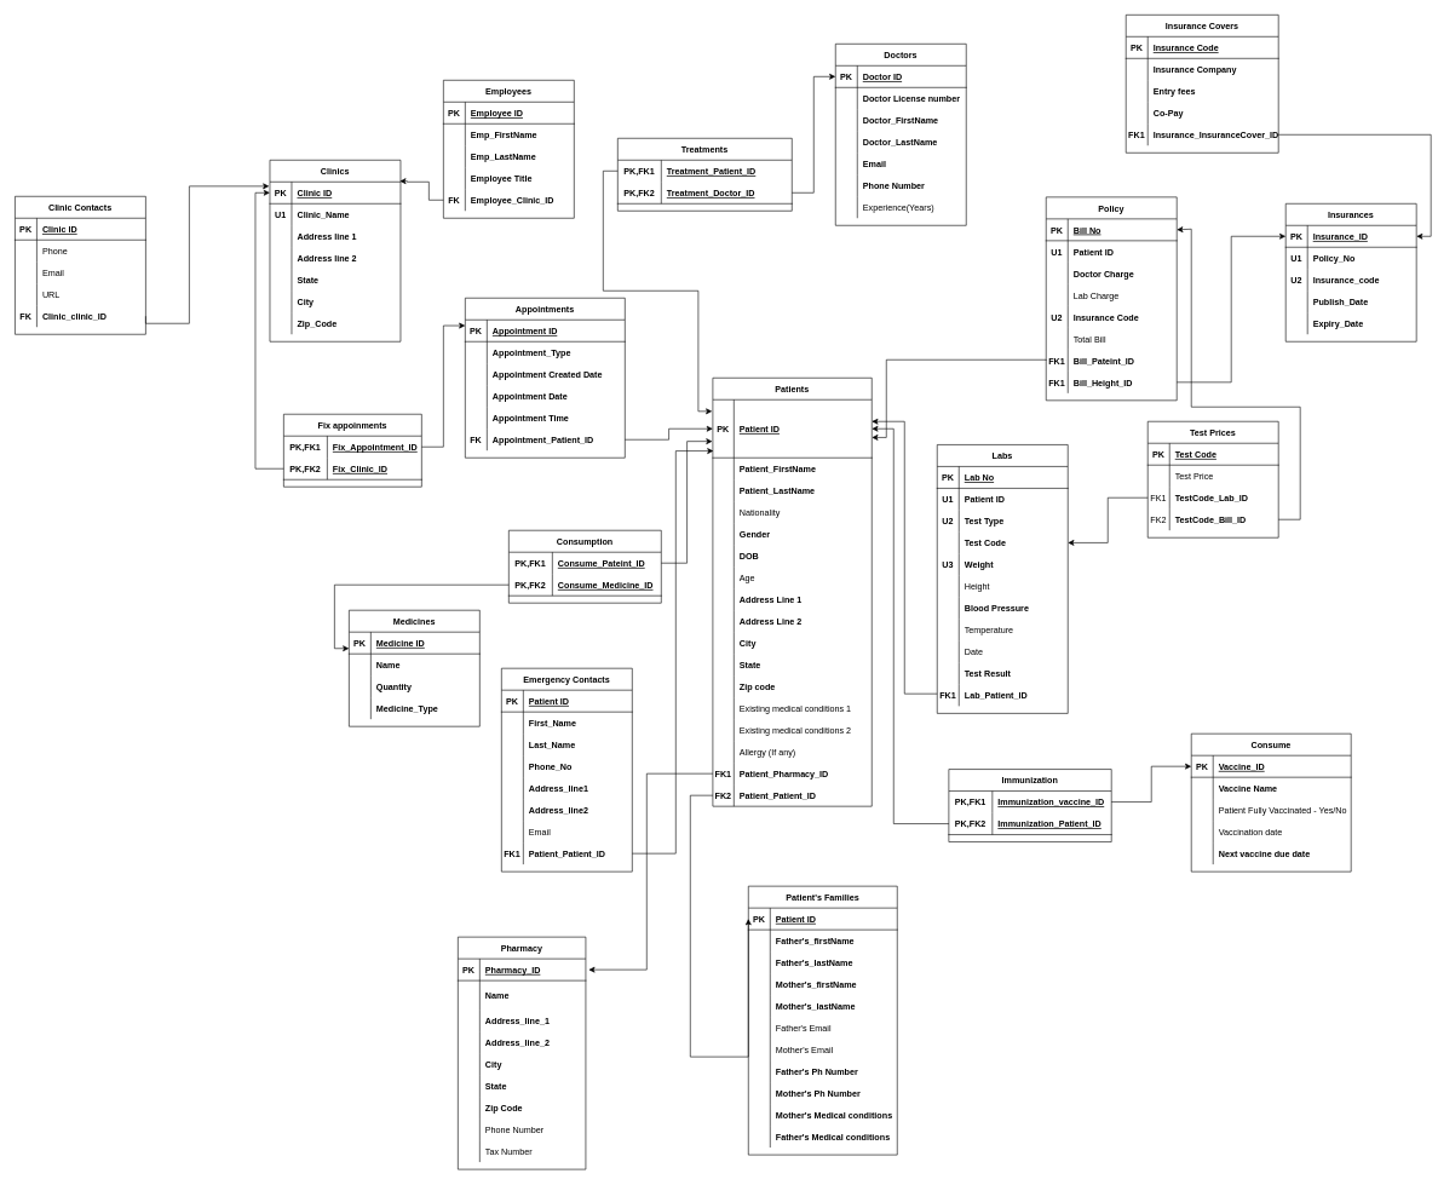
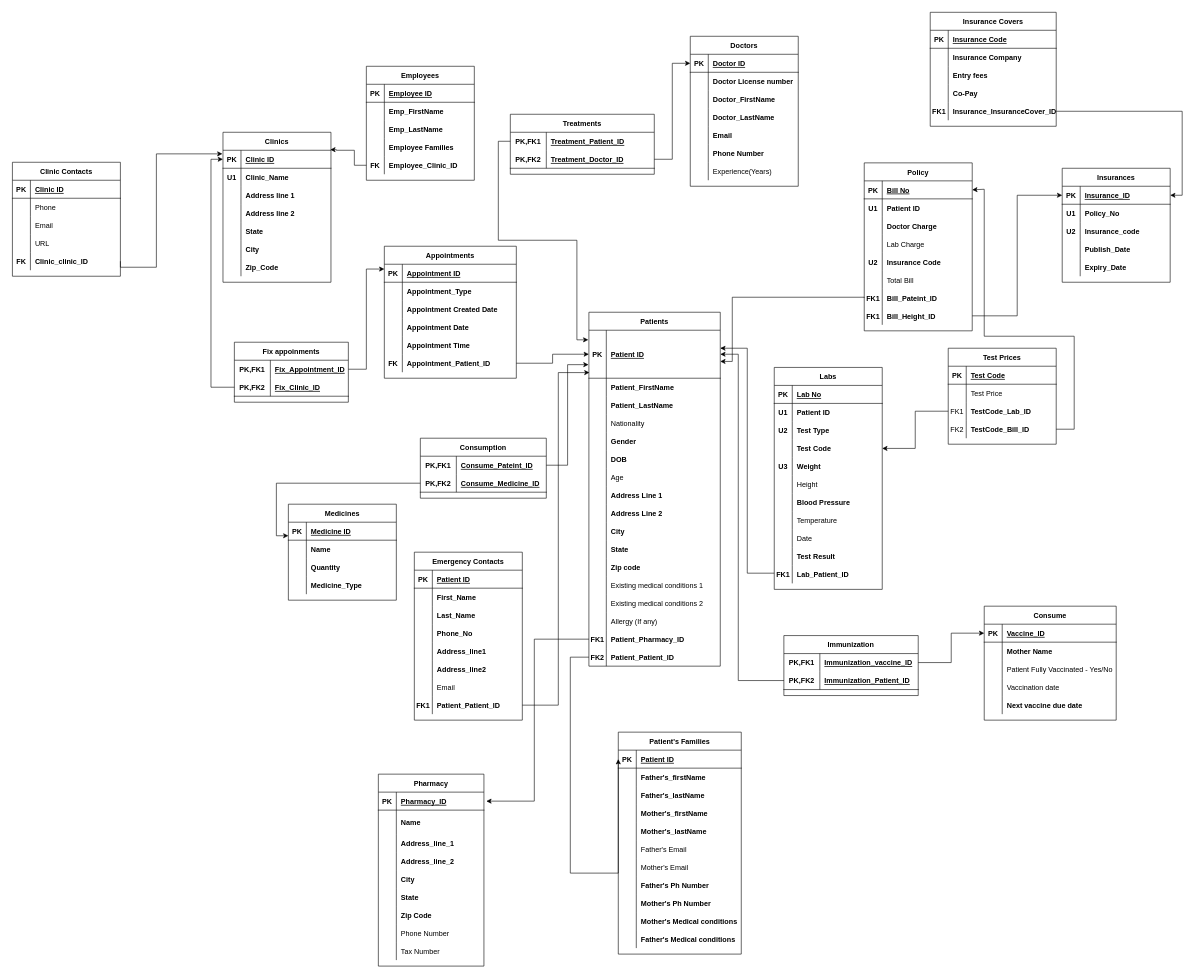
- <mxCell id="110" value="Employee Title" style="shape=partialRectangle;connectable=0;fillColor=none;top=0;left=0;bottom=0;right=0;align=left;spacingLeft=6;overflow=hidden;fontStyle=1" parent="108" vertex="1"><mxGeometry x="30" width="150" height="30" as="geometry"><mxRectangle width="150" height="30" as="alternateBounds" /></mxGeometry></mxCell>
+ <mxCell id="110" value="Employee Families" style="shape=partialRectangle;connectable=0;fillColor=none;top=0;left=0;bottom=0;right=0;align=left;spacingLeft=6;overflow=hidden;fontStyle=1" parent="108" vertex="1"><mxGeometry x="30" width="150" height="30" as="geometry"><mxRectangle width="150" height="30" as="alternateBounds" /></mxGeometry></mxCell>
- <mxCell id="195" value="Vaccine Name" style="shape=partialRectangle;connectable=0;fillColor=none;top=0;left=0;bottom=0;right=0;align=left;spacingLeft=6;overflow=hidden;fontStyle=1" parent="193" vertex="1"><mxGeometry x="30" width="190" height="30" as="geometry"><mxRectangle width="190" height="30" as="alternateBounds" /></mxGeometry></mxCell>
+ <mxCell id="195" value="Mother Name" style="shape=partialRectangle;connectable=0;fillColor=none;top=0;left=0;bottom=0;right=0;align=left;spacingLeft=6;overflow=hidden;fontStyle=1" parent="193" vertex="1"><mxGeometry x="30" width="190" height="30" as="geometry"><mxRectangle width="190" height="30" as="alternateBounds" /></mxGeometry></mxCell>
